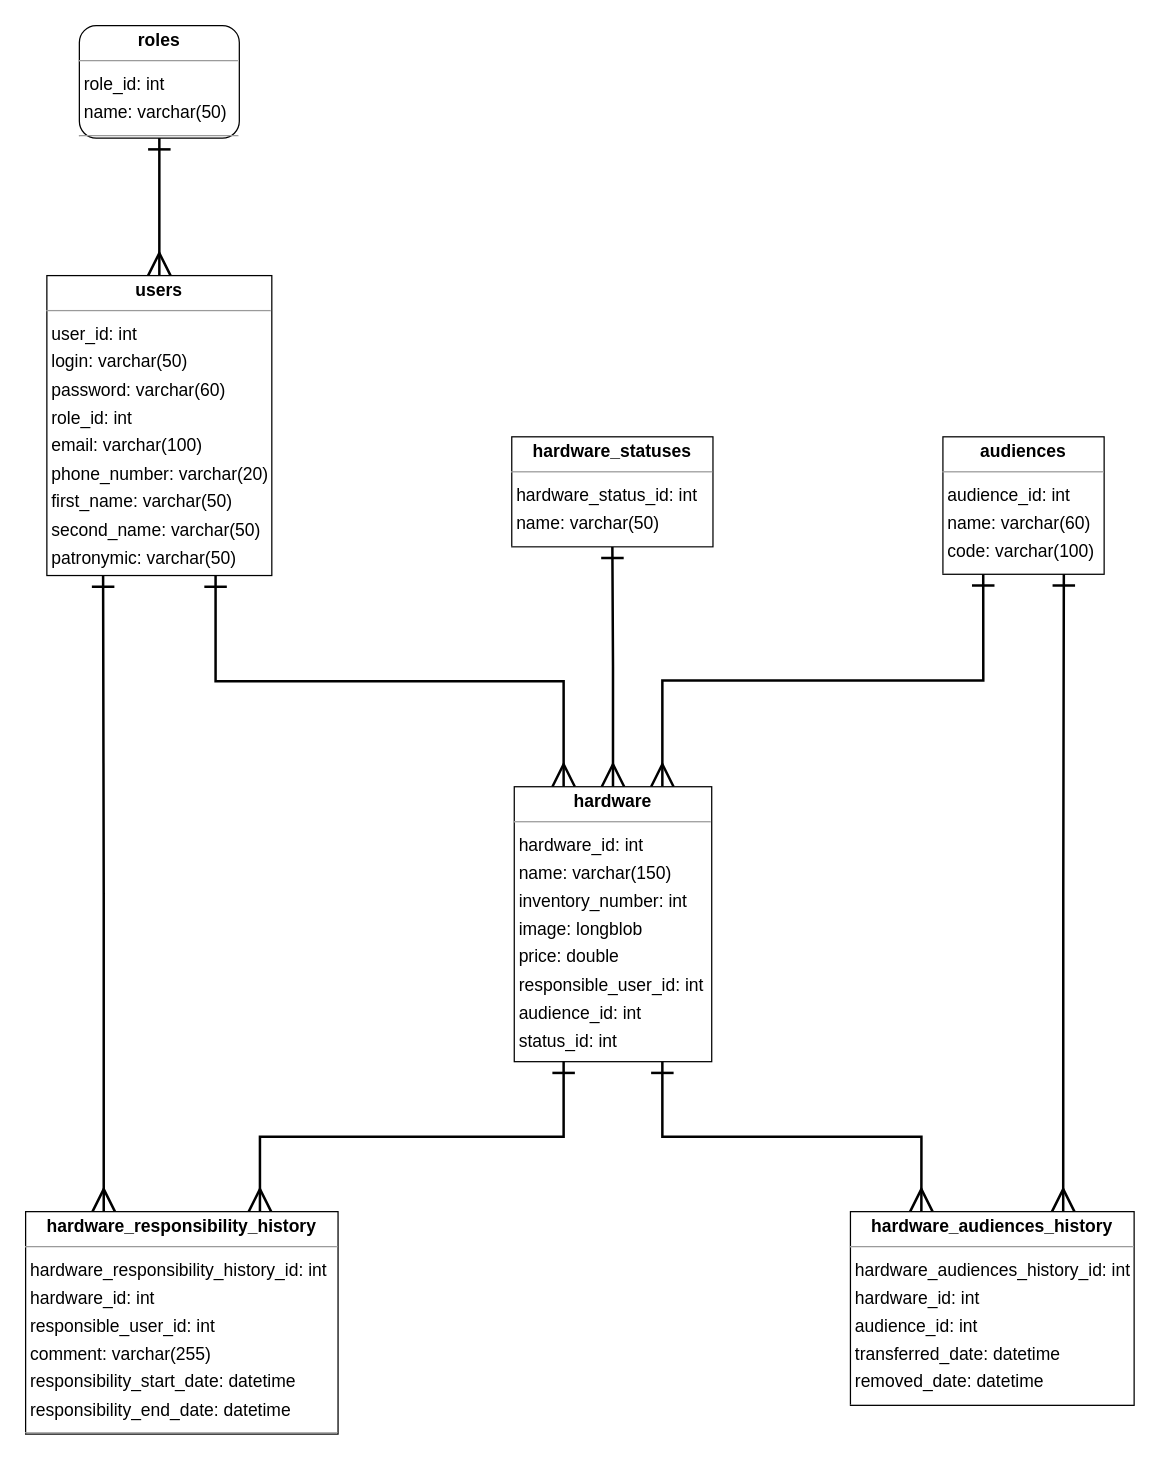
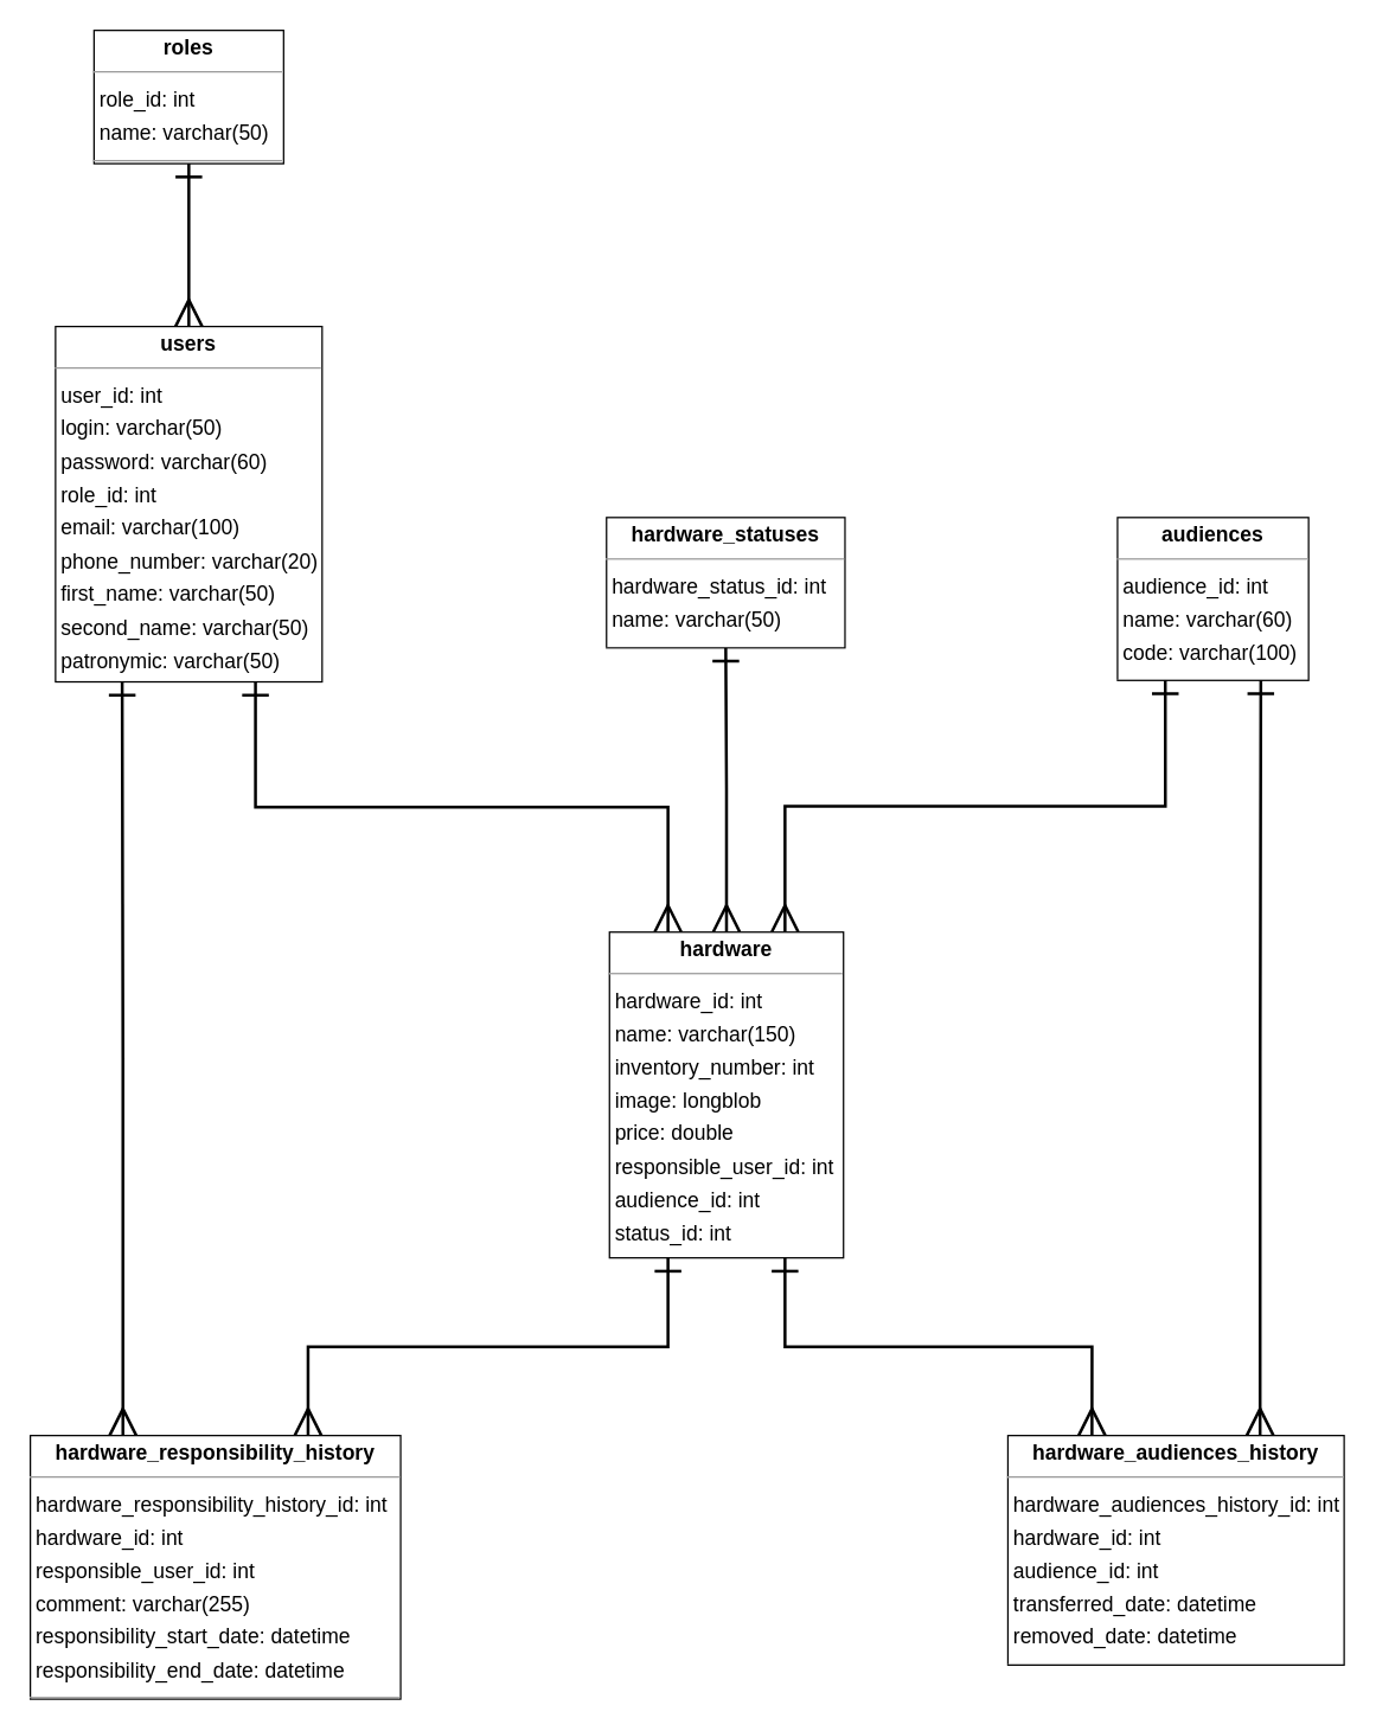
- <mxCell id="14" value="&lt;p style=&quot;margin:0px;margin-top:4px;text-align:center;&quot;&gt;&lt;b&gt;roles&lt;/b&gt;&lt;/p&gt;&lt;hr size=&quot;1&quot;&gt;&lt;p style=&quot;margin:0 0 0 4px;line-height:1.6;&quot;&gt; role_id: int&lt;/p&gt;&lt;p style=&quot;margin:0 0 0 4px;line-height:1.6;&quot;&gt; &lt;/p&gt;&lt;p style=&quot;margin:0 0 0 4px;line-height:1.6;&quot;&gt;name: varchar(50)&lt;/p&gt;&lt;hr size=&quot;1&quot;&gt;" style="verticalAlign=top;align=left;overflow=fill;fontSize=14;fontFamily=Helvetica;html=1;shadow=0;comic=0;labelBackgroundColor=none;strokeWidth=1;rounded=1;" parent="1" vertex="1"><mxGeometry x="63" y="20" width="128" height="90" as="geometry" /></mxCell>
+ <mxCell id="14" value="&lt;p style=&quot;margin:0px;margin-top:4px;text-align:center;&quot;&gt;&lt;b&gt;roles&lt;/b&gt;&lt;/p&gt;&lt;hr size=&quot;1&quot;&gt;&lt;p style=&quot;margin:0 0 0 4px;line-height:1.6;&quot;&gt; role_id: int&lt;/p&gt;&lt;p style=&quot;margin:0 0 0 4px;line-height:1.6;&quot;&gt; &lt;/p&gt;&lt;p style=&quot;margin:0 0 0 4px;line-height:1.6;&quot;&gt;name: varchar(50)&lt;/p&gt;&lt;hr size=&quot;1&quot;&gt;" style="verticalAlign=top;align=left;overflow=fill;fontSize=14;fontFamily=Helvetica;html=1;rounded=0;shadow=0;comic=0;labelBackgroundColor=none;strokeWidth=1;" parent="1" vertex="1"><mxGeometry x="63" y="20" width="128" height="90" as="geometry" /></mxCell>
